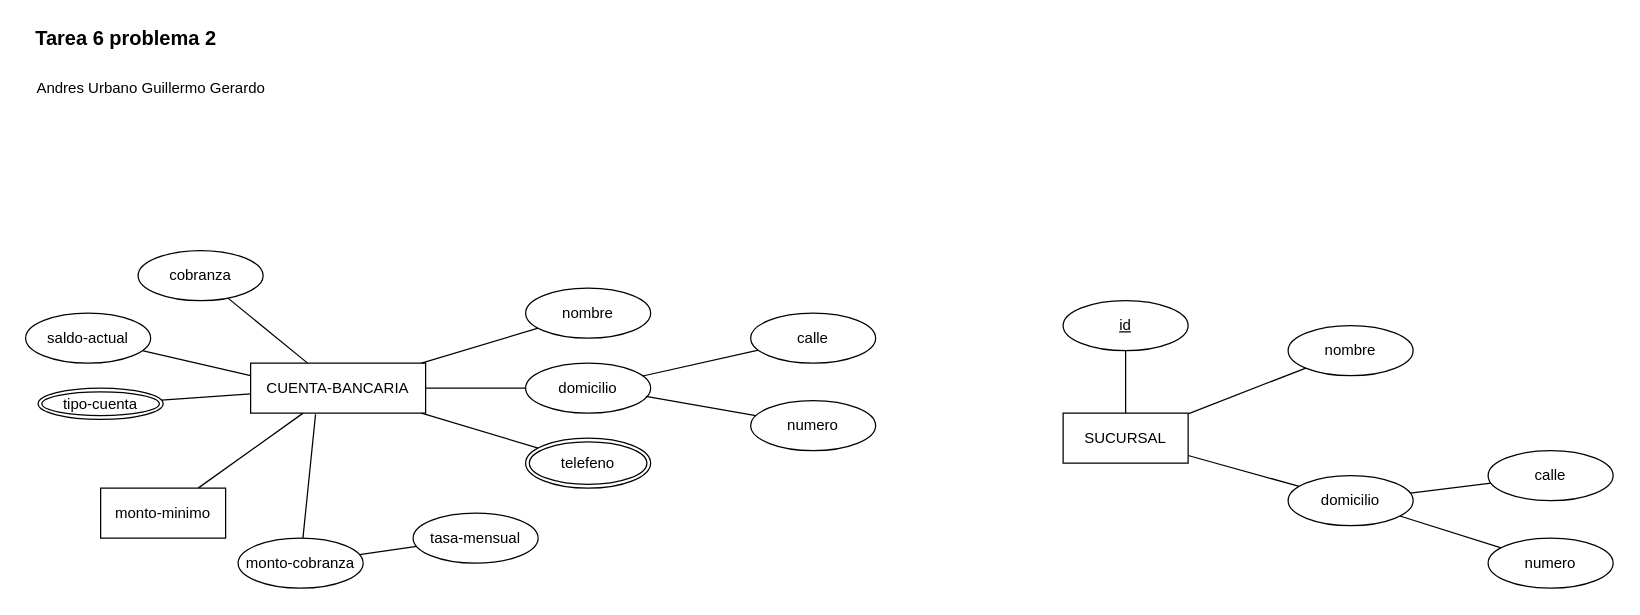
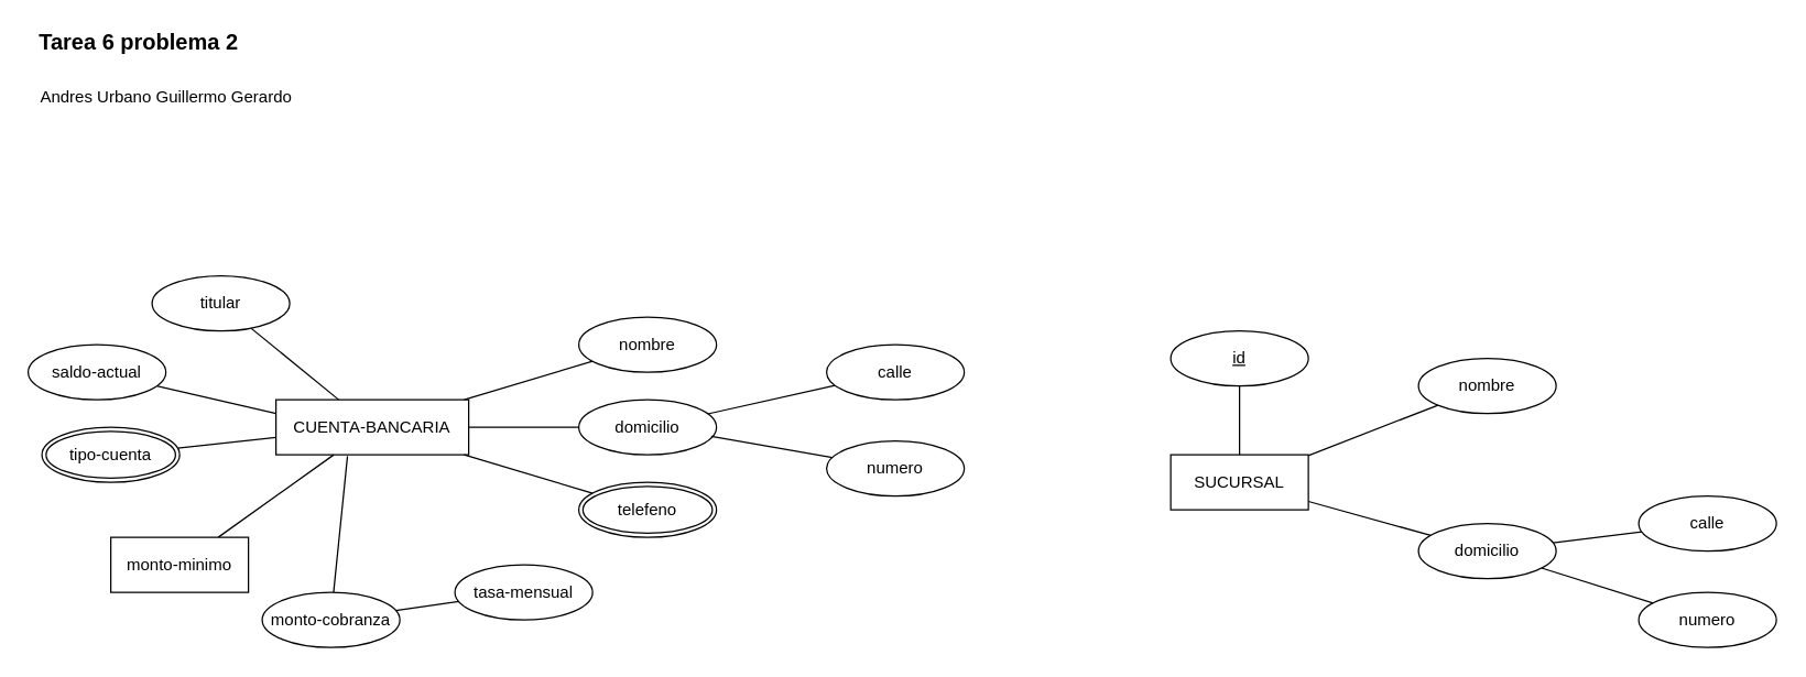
- <mxCell id="16" value="cobranza" style="ellipse;whiteSpace=wrap;html=1;align=center;" vertex="1" parent="1"><mxGeometry x="110" y="200" width="100" height="40" as="geometry" /></mxCell>
+ <mxCell id="16" value="titular" style="ellipse;whiteSpace=wrap;html=1;align=center;" vertex="1" parent="1"><mxGeometry x="110" y="200" width="100" height="40" as="geometry" /></mxCell>
- <mxCell id="20" value="tipo-cuenta" style="ellipse;shape=doubleEllipse;margin=3;whiteSpace=wrap;html=1;align=center;" vertex="1" parent="1"><mxGeometry x="30" y="310" width="100" height="25" as="geometry" /></mxCell>
+ <mxCell id="20" value="tipo-cuenta" style="ellipse;shape=doubleEllipse;margin=3;whiteSpace=wrap;html=1;align=center;" vertex="1" parent="1"><mxGeometry x="30" y="310" width="100" height="40" as="geometry" /></mxCell>
